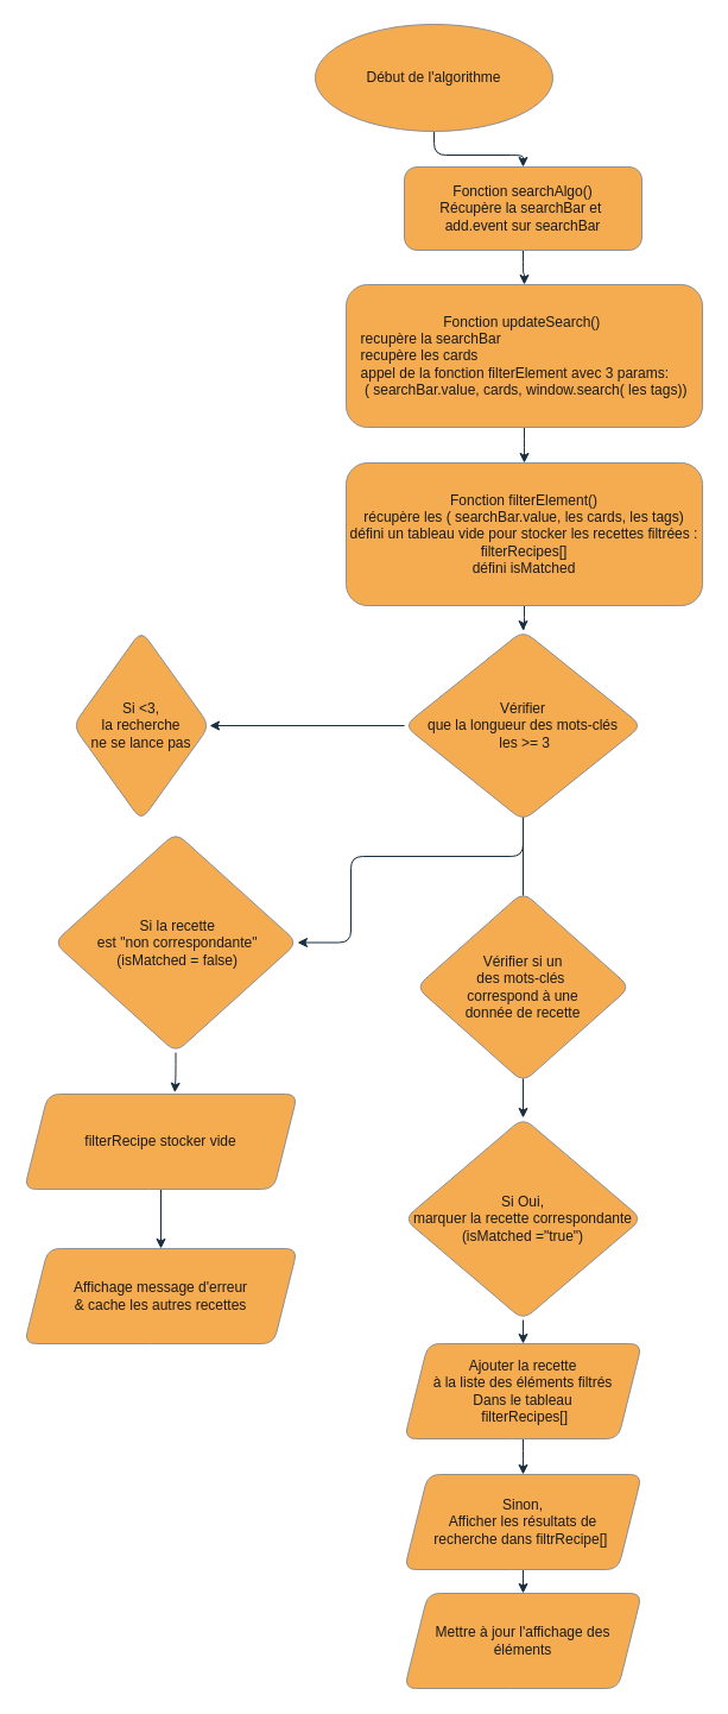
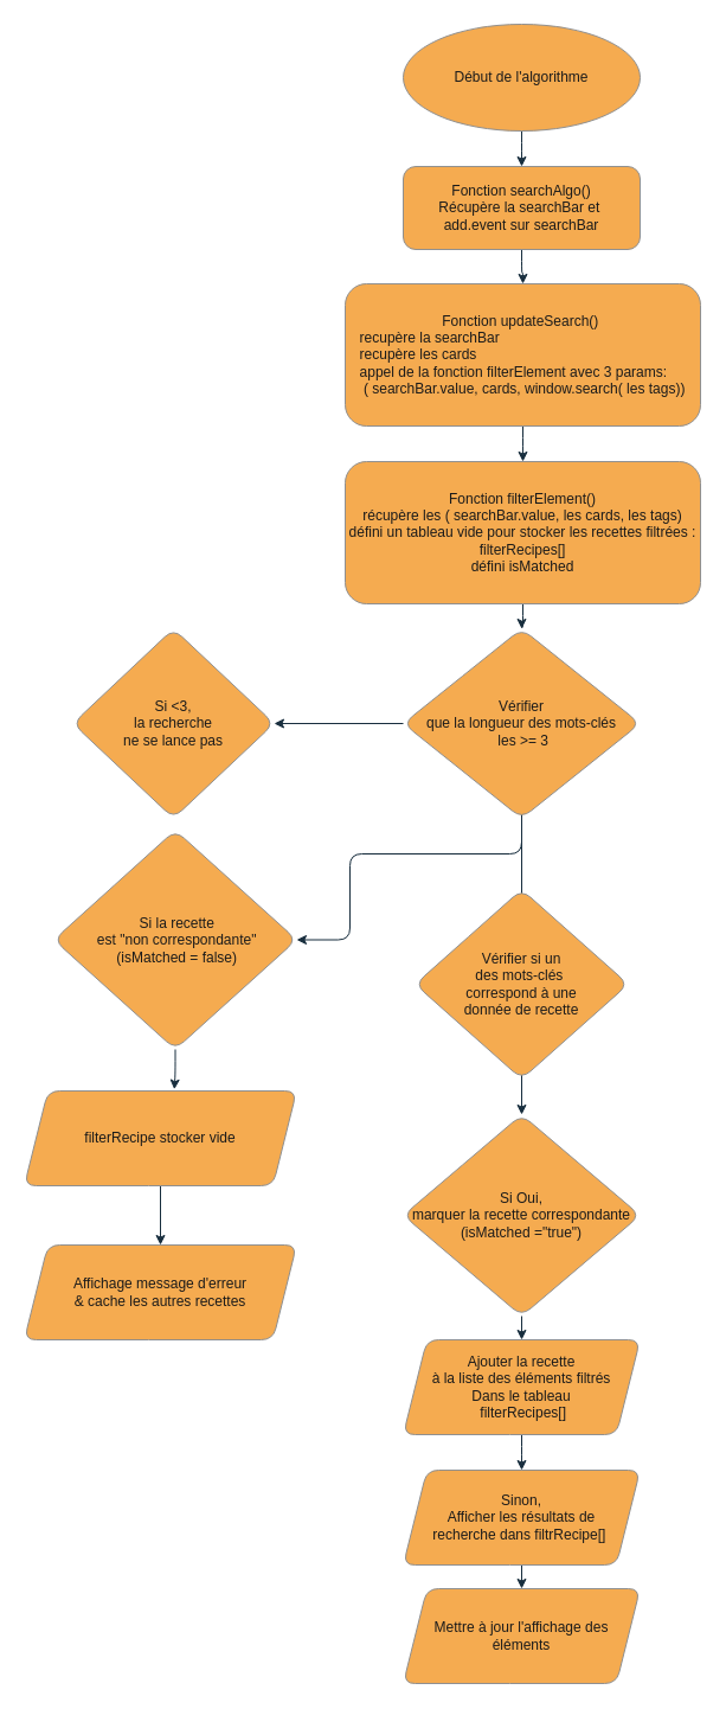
- <mxCell id="5" value="Début de l'algorithme" style="ellipse;whiteSpace=wrap;html=1;fillColor=#F5AB50;strokeColor=#909090;labelBackgroundColor=none;fontColor=#1A1A1A;rounded=1;" parent="1" vertex="1"><mxGeometry x="265" y="20" width="200" height="90" as="geometry" /></mxCell>
+ <mxCell id="5" value="Début de l'algorithme" style="ellipse;whiteSpace=wrap;html=1;fillColor=#F5AB50;strokeColor=#909090;labelBackgroundColor=none;fontColor=#1A1A1A;rounded=1;" parent="1" vertex="1"><mxGeometry x="340" y="20" width="200" height="90" as="geometry" /></mxCell>
- <mxCell id="27" value="Si &amp;lt;3, &lt;br&gt;la recherche &lt;br&gt;ne se lance pas" style="rhombus;whiteSpace=wrap;html=1;strokeColor=#909090;fontColor=#1A1A1A;fillColor=#F5AB50;rounded=1;labelBackgroundColor=none;" vertex="1" parent="1"><mxGeometry x="61" y="530" width="115" height="160" as="geometry" /></mxCell>
+ <mxCell id="27" value="Si &amp;lt;3, &lt;br&gt;la recherche &lt;br&gt;ne se lance pas" style="rhombus;whiteSpace=wrap;html=1;strokeColor=#909090;fontColor=#1A1A1A;fillColor=#F5AB50;rounded=1;labelBackgroundColor=none;" vertex="1" parent="1"><mxGeometry x="61" y="530" width="170" height="160" as="geometry" /></mxCell>
